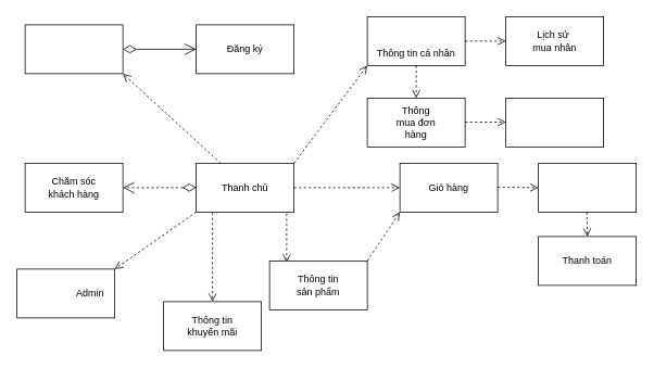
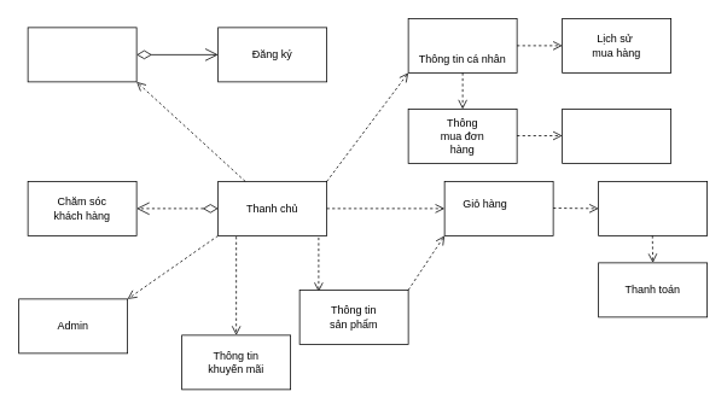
- <mxCell id="48" value="Lịch sử&amp;nbsp; mua nhân" style="text;html=1;strokeColor=none;fillColor=none;align=center;verticalAlign=middle;whiteSpace=wrap;rounded=0;" parent="46" vertex="1"><mxGeometry x="30" y="20" width="60" height="20" as="geometry" /></mxCell>
+ <mxCell id="48" value="Lịch sử&amp;nbsp; mua hàng" style="text;html=1;strokeColor=none;fillColor=none;align=center;verticalAlign=middle;whiteSpace=wrap;rounded=0;" parent="46" vertex="1"><mxGeometry x="30" y="20" width="60" height="20" as="geometry" /></mxCell>
- <mxCell id="28" value="Giỏ hàng" style="text;html=1;strokeColor=none;fillColor=none;align=center;verticalAlign=middle;whiteSpace=wrap;rounded=0;" parent="26" vertex="1"><mxGeometry x="30" y="20" width="60" height="20" as="geometry" /></mxCell>
+ <mxCell id="28" value="Giỏ hàng" style="text;html=1;strokeColor=none;fillColor=none;align=center;verticalAlign=middle;whiteSpace=wrap;rounded=0;" parent="26" vertex="1"><mxGeometry x="15" y="15" width="60" height="20" as="geometry" /></mxCell>
- <mxCell id="21" value="Admin" style="text;html=1;strokeColor=none;fillColor=none;align=center;verticalAlign=middle;whiteSpace=wrap;rounded=0;" parent="19" vertex="1"><mxGeometry x="70" y="20" width="40" height="20" as="geometry" /></mxCell>
+ <mxCell id="21" value="Admin" style="text;html=1;strokeColor=none;fillColor=none;align=center;verticalAlign=middle;whiteSpace=wrap;rounded=0;" parent="19" vertex="1"><mxGeometry x="40" y="20" width="40" height="20" as="geometry" /></mxCell>
